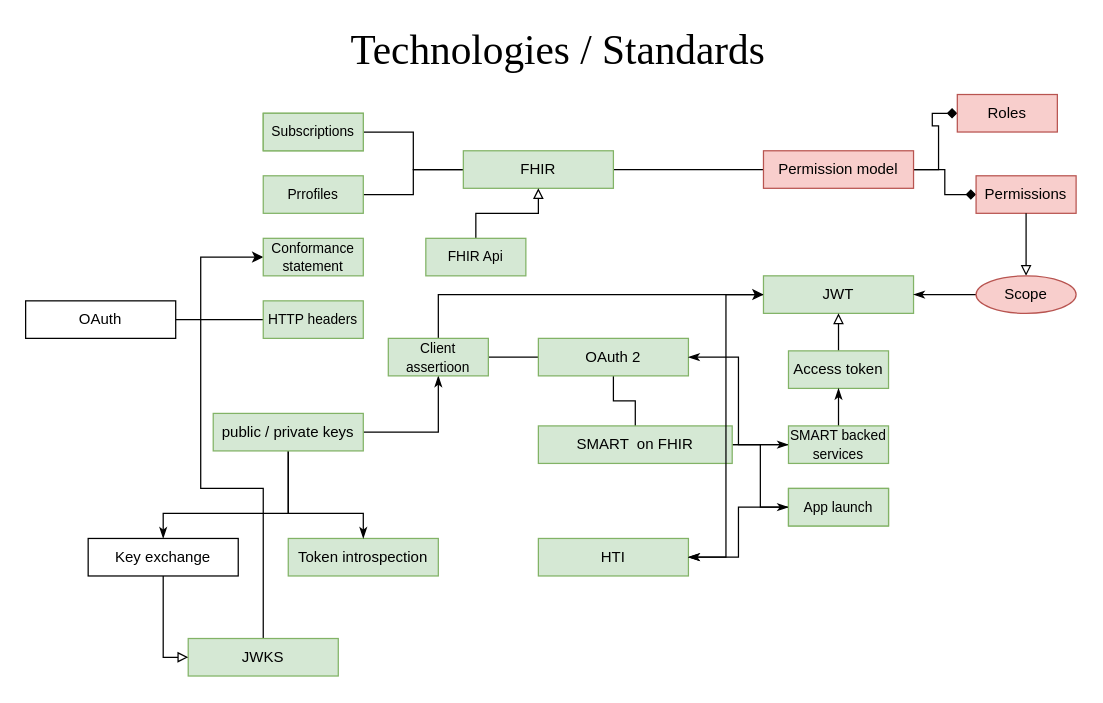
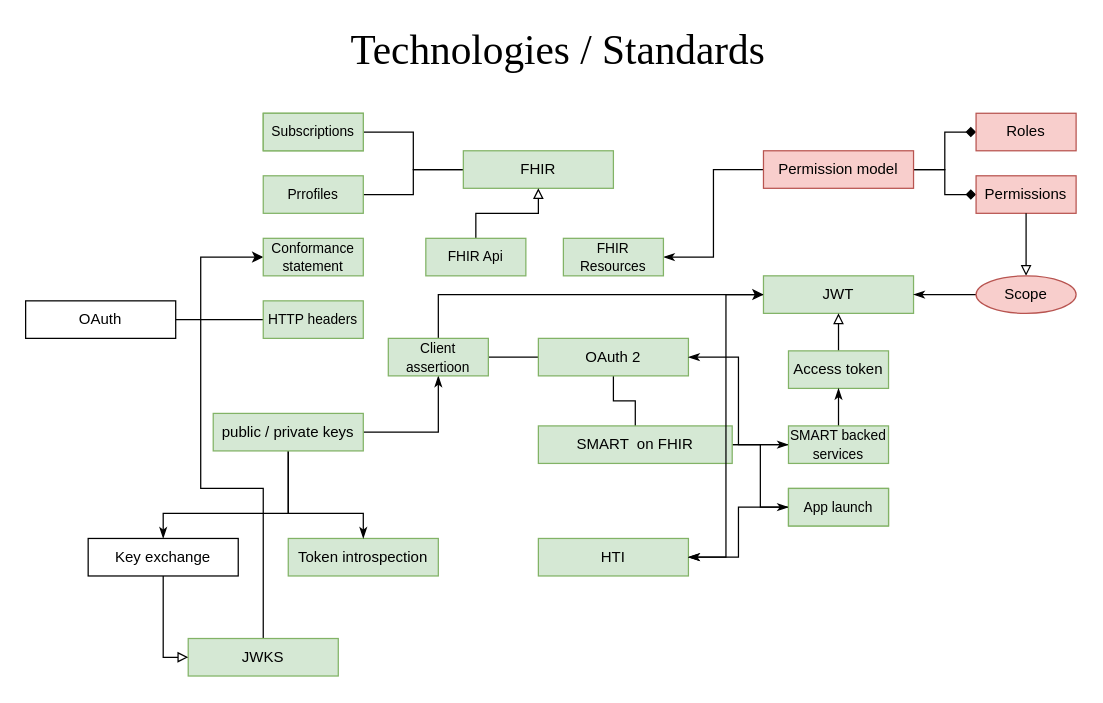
- <mxCell id="27" value="Roles" style="rounded=0;whiteSpace=wrap;html=1;fillColor=#f8cecc;strokeColor=#b85450;" vertex="1" parent="1"><mxGeometry x="765" y="75" width="80" height="30" as="geometry" /></mxCell>
+ <mxCell id="27" value="Roles" style="rounded=0;whiteSpace=wrap;html=1;fillColor=#f8cecc;strokeColor=#b85450;" vertex="1" parent="1"><mxGeometry x="780" y="90" width="80" height="30" as="geometry" /></mxCell>
- <mxCell id="4" style="edgeStyle=orthogonalEdgeStyle;rounded=0;orthogonalLoop=1;jettySize=auto;html=1;fontFamily=Tahoma;fontSize=11;endArrow=none;endFill=0;" edge="1" parent="1" source="5" target="26"><mxGeometry relative="1" as="geometry" /></mxCell>
+ <mxCell id="25" style="edgeStyle=orthogonalEdgeStyle;rounded=0;orthogonalLoop=1;jettySize=auto;html=1;entryX=1;entryY=0.5;entryDx=0;entryDy=0;fontFamily=Tahoma;fontSize=11;endArrow=classicThin;endFill=1;" edge="1" parent="1" source="26" target="51"><mxGeometry relative="1" as="geometry" /></mxCell>
+ <mxCell id="51" value="&lt;font style=&quot;font-size: 11px;&quot;&gt;FHIR Resources&lt;/font&gt;" style="rounded=0;whiteSpace=wrap;html=1;fillColor=#d5e8d4;strokeColor=#82b366;" vertex="1" parent="1"><mxGeometry x="450" y="190" width="80" height="30" as="geometry" /></mxCell>
